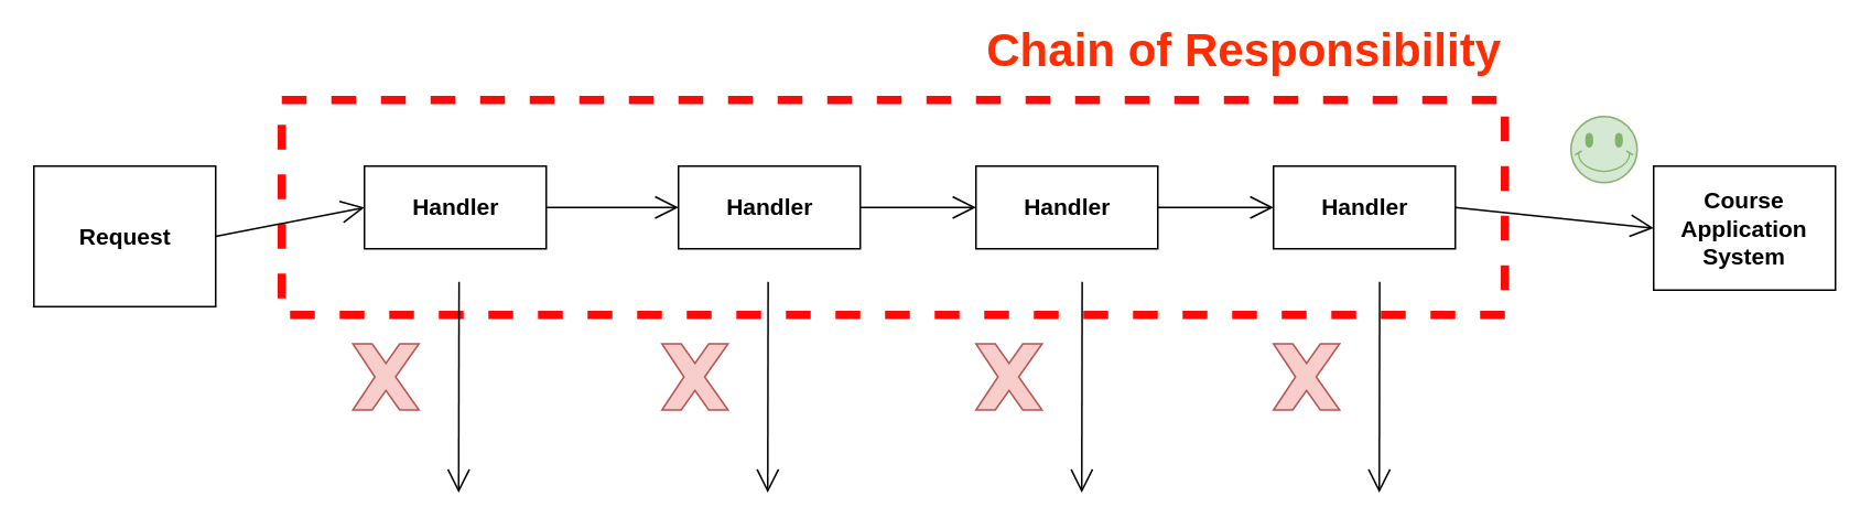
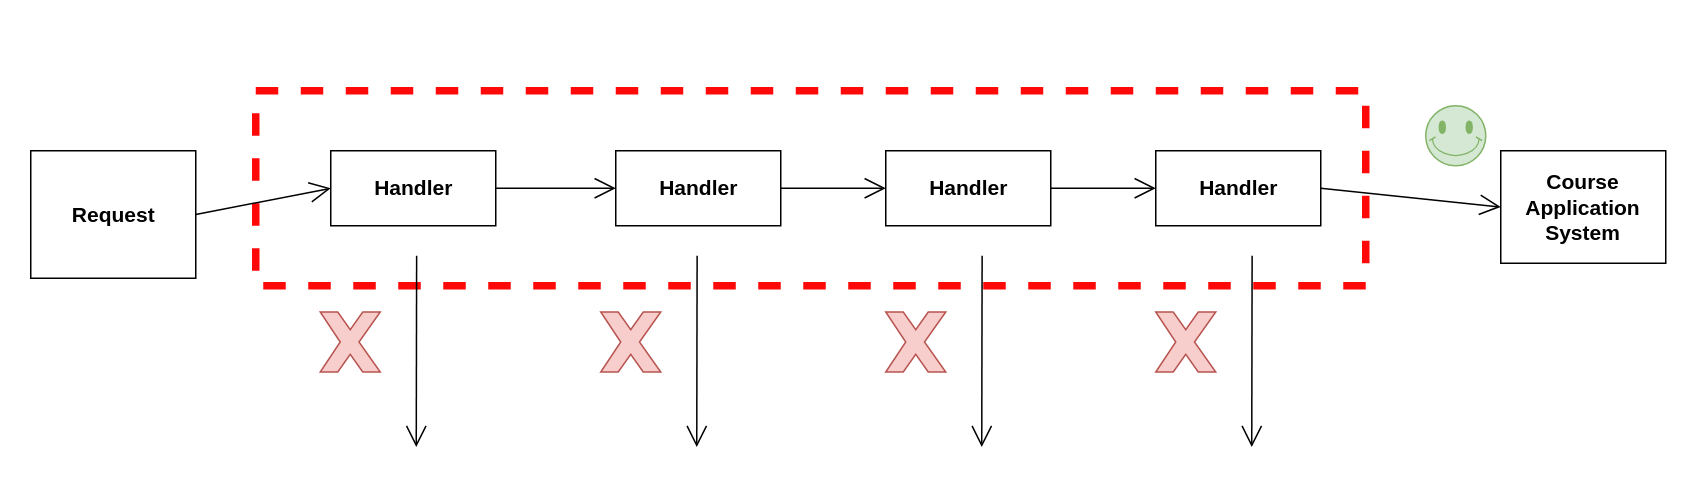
- <mxCell id="27" value="Chain of Responsibility" style="text;html=1;strokeColor=none;fillColor=none;align=right;verticalAlign=middle;whiteSpace=wrap;rounded=0;dashed=1;fontSize=28;fontColor=#FF2D03;fontStyle=1" vertex="1" parent="1"><mxGeometry x="460" y="20" width="450" height="20" as="geometry" /></mxCell>
